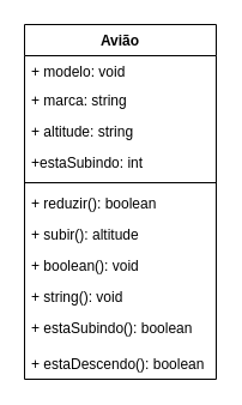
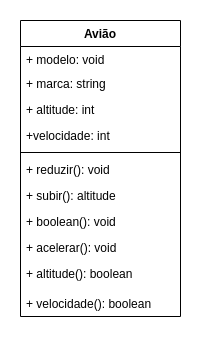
- <mxCell id="5" value="+ altitude: string" style="text;strokeColor=none;fillColor=none;align=left;verticalAlign=top;spacingLeft=4;spacingRight=4;overflow=hidden;rotatable=0;points=[[0,0.5],[1,0.5]];portConstraint=eastwest;" vertex="1" parent="2"><mxGeometry y="76" width="160" height="26" as="geometry" /></mxCell>
+ <mxCell id="5" value="+ altitude: int" style="text;strokeColor=none;fillColor=none;align=left;verticalAlign=top;spacingLeft=4;spacingRight=4;overflow=hidden;rotatable=0;points=[[0,0.5],[1,0.5]];portConstraint=eastwest;" vertex="1" parent="2"><mxGeometry y="76" width="160" height="26" as="geometry" /></mxCell>
- <mxCell id="6" value="+estaSubindo: int&#10;" style="text;strokeColor=none;fillColor=none;align=left;verticalAlign=top;spacingLeft=4;spacingRight=4;overflow=hidden;rotatable=0;points=[[0,0.5],[1,0.5]];portConstraint=eastwest;" vertex="1" parent="2"><mxGeometry y="102" width="160" height="26" as="geometry" /></mxCell>
+ <mxCell id="6" value="+velocidade: int&#10;" style="text;strokeColor=none;fillColor=none;align=left;verticalAlign=top;spacingLeft=4;spacingRight=4;overflow=hidden;rotatable=0;points=[[0,0.5],[1,0.5]];portConstraint=eastwest;" vertex="1" parent="2"><mxGeometry y="102" width="160" height="26" as="geometry" /></mxCell>
- <mxCell id="8" value="+ reduzir(): boolean" style="text;strokeColor=none;fillColor=none;align=left;verticalAlign=top;spacingLeft=4;spacingRight=4;overflow=hidden;rotatable=0;points=[[0,0.5],[1,0.5]];portConstraint=eastwest;" vertex="1" parent="2"><mxGeometry y="136" width="160" height="26" as="geometry" /></mxCell>
+ <mxCell id="8" value="+ reduzir(): void" style="text;strokeColor=none;fillColor=none;align=left;verticalAlign=top;spacingLeft=4;spacingRight=4;overflow=hidden;rotatable=0;points=[[0,0.5],[1,0.5]];portConstraint=eastwest;" vertex="1" parent="2"><mxGeometry y="136" width="160" height="26" as="geometry" /></mxCell>
- <mxCell id="11" value="+ string(): void" style="text;strokeColor=none;fillColor=none;align=left;verticalAlign=top;spacingLeft=4;spacingRight=4;overflow=hidden;rotatable=0;points=[[0,0.5],[1,0.5]];portConstraint=eastwest;" vertex="1" parent="2"><mxGeometry y="214" width="160" height="26" as="geometry" /></mxCell>
+ <mxCell id="11" value="+ acelerar(): void" style="text;strokeColor=none;fillColor=none;align=left;verticalAlign=top;spacingLeft=4;spacingRight=4;overflow=hidden;rotatable=0;points=[[0,0.5],[1,0.5]];portConstraint=eastwest;" vertex="1" parent="2"><mxGeometry y="214" width="160" height="26" as="geometry" /></mxCell>
- <mxCell id="12" value="+ estaSubindo(): boolean" style="text;strokeColor=none;fillColor=none;align=left;verticalAlign=top;spacingLeft=4;spacingRight=4;overflow=hidden;rotatable=0;points=[[0,0.5],[1,0.5]];portConstraint=eastwest;" vertex="1" parent="2"><mxGeometry y="240" width="160" height="30" as="geometry" /></mxCell>
+ <mxCell id="12" value="+ altitude(): boolean" style="text;strokeColor=none;fillColor=none;align=left;verticalAlign=top;spacingLeft=4;spacingRight=4;overflow=hidden;rotatable=0;points=[[0,0.5],[1,0.5]];portConstraint=eastwest;" vertex="1" parent="2"><mxGeometry y="240" width="160" height="30" as="geometry" /></mxCell>
- <mxCell id="13" value="+ estaDescendo(): boolean" style="text;strokeColor=none;fillColor=none;align=left;verticalAlign=top;spacingLeft=4;spacingRight=4;overflow=hidden;rotatable=0;points=[[0,0.5],[1,0.5]];portConstraint=eastwest;" vertex="1" parent="2"><mxGeometry y="270" width="160" height="26" as="geometry" /></mxCell>
+ <mxCell id="13" value="+ velocidade(): boolean" style="text;strokeColor=none;fillColor=none;align=left;verticalAlign=top;spacingLeft=4;spacingRight=4;overflow=hidden;rotatable=0;points=[[0,0.5],[1,0.5]];portConstraint=eastwest;" vertex="1" parent="2"><mxGeometry y="270" width="160" height="26" as="geometry" /></mxCell>
